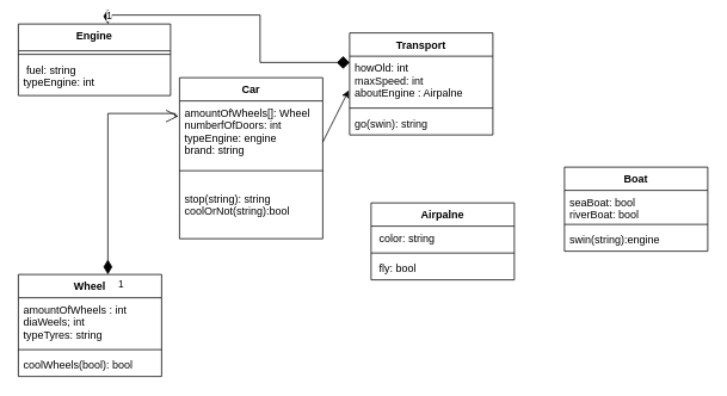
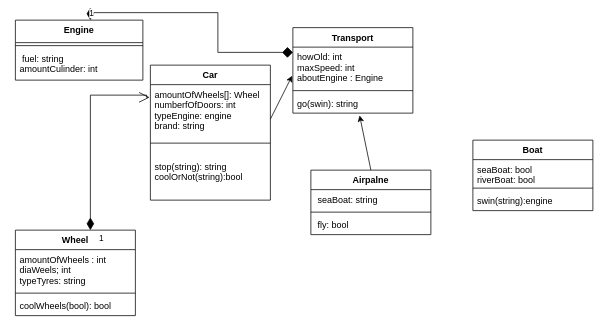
- <mxCell id="7" value="howOld: int&#10;maxSpeed: int&#10;aboutEngine : Airpalne" style="text;strokeColor=none;fillColor=none;align=left;verticalAlign=top;spacingLeft=4;spacingRight=4;overflow=hidden;rotatable=0;points=[[0,0.5],[1,0.5]];portConstraint=eastwest;" parent="6" vertex="1"><mxGeometry y="26" width="160" height="54" as="geometry" /></mxCell>
+ <mxCell id="7" value="howOld: int&#10;maxSpeed: int&#10;aboutEngine : Engine" style="text;strokeColor=none;fillColor=none;align=left;verticalAlign=top;spacingLeft=4;spacingRight=4;overflow=hidden;rotatable=0;points=[[0,0.5],[1,0.5]];portConstraint=eastwest;" parent="6" vertex="1"><mxGeometry y="26" width="160" height="54" as="geometry" /></mxCell>
- <mxCell id="22" value=" fuel: string&#10;typeEngine: int" style="text;strokeColor=none;fillColor=none;align=left;verticalAlign=top;spacingLeft=4;spacingRight=4;overflow=hidden;rotatable=0;points=[[0,0.5],[1,0.5]];portConstraint=eastwest;" parent="20" vertex="1"><mxGeometry y="38" width="170" height="42" as="geometry" /></mxCell>
+ <mxCell id="22" value=" fuel: string&#10;amountCulinder: int" style="text;strokeColor=none;fillColor=none;align=left;verticalAlign=top;spacingLeft=4;spacingRight=4;overflow=hidden;rotatable=0;points=[[0,0.5],[1,0.5]];portConstraint=eastwest;" parent="20" vertex="1"><mxGeometry y="38" width="170" height="42" as="geometry" /></mxCell>
+ <mxCell id="27" value="" style="endArrow=classic;html=1;rounded=0;entryX=0.556;entryY=1.115;entryDx=0;entryDy=0;entryPerimeter=0;exitX=0.5;exitY=0;exitDx=0;exitDy=0;" edge="1" parent="1" source="23" target="9"><mxGeometry width="50" height="50" relative="1" as="geometry"><mxPoint x="390" y="270" as="sourcePoint" /><mxPoint x="440" y="220" as="targetPoint" /></mxGeometry></mxCell>
- <mxCell id="24" value=" color: string" style="text;strokeColor=none;fillColor=none;align=left;verticalAlign=top;spacingLeft=4;spacingRight=4;overflow=hidden;rotatable=0;points=[[0,0.5],[1,0.5]];portConstraint=eastwest;" vertex="1" parent="23"><mxGeometry y="26" width="160" height="26" as="geometry" /></mxCell>
+ <mxCell id="24" value=" seaBoat: string" style="text;strokeColor=none;fillColor=none;align=left;verticalAlign=top;spacingLeft=4;spacingRight=4;overflow=hidden;rotatable=0;points=[[0,0.5],[1,0.5]];portConstraint=eastwest;" vertex="1" parent="23"><mxGeometry y="26" width="160" height="26" as="geometry" /></mxCell>
